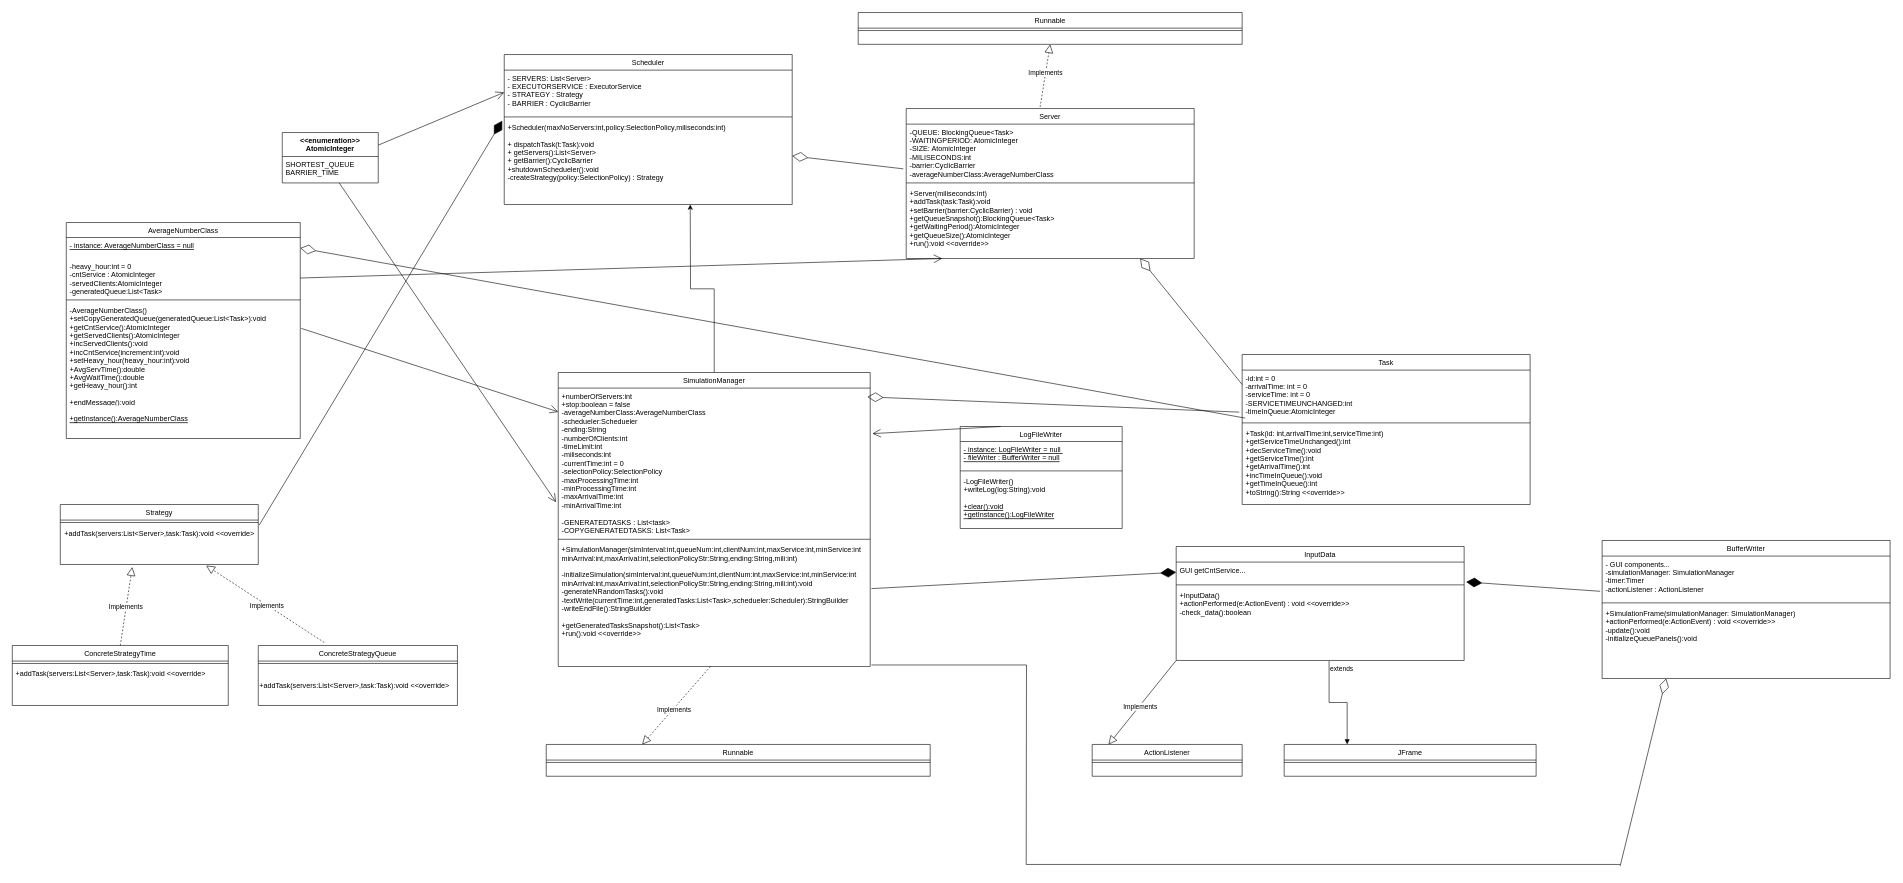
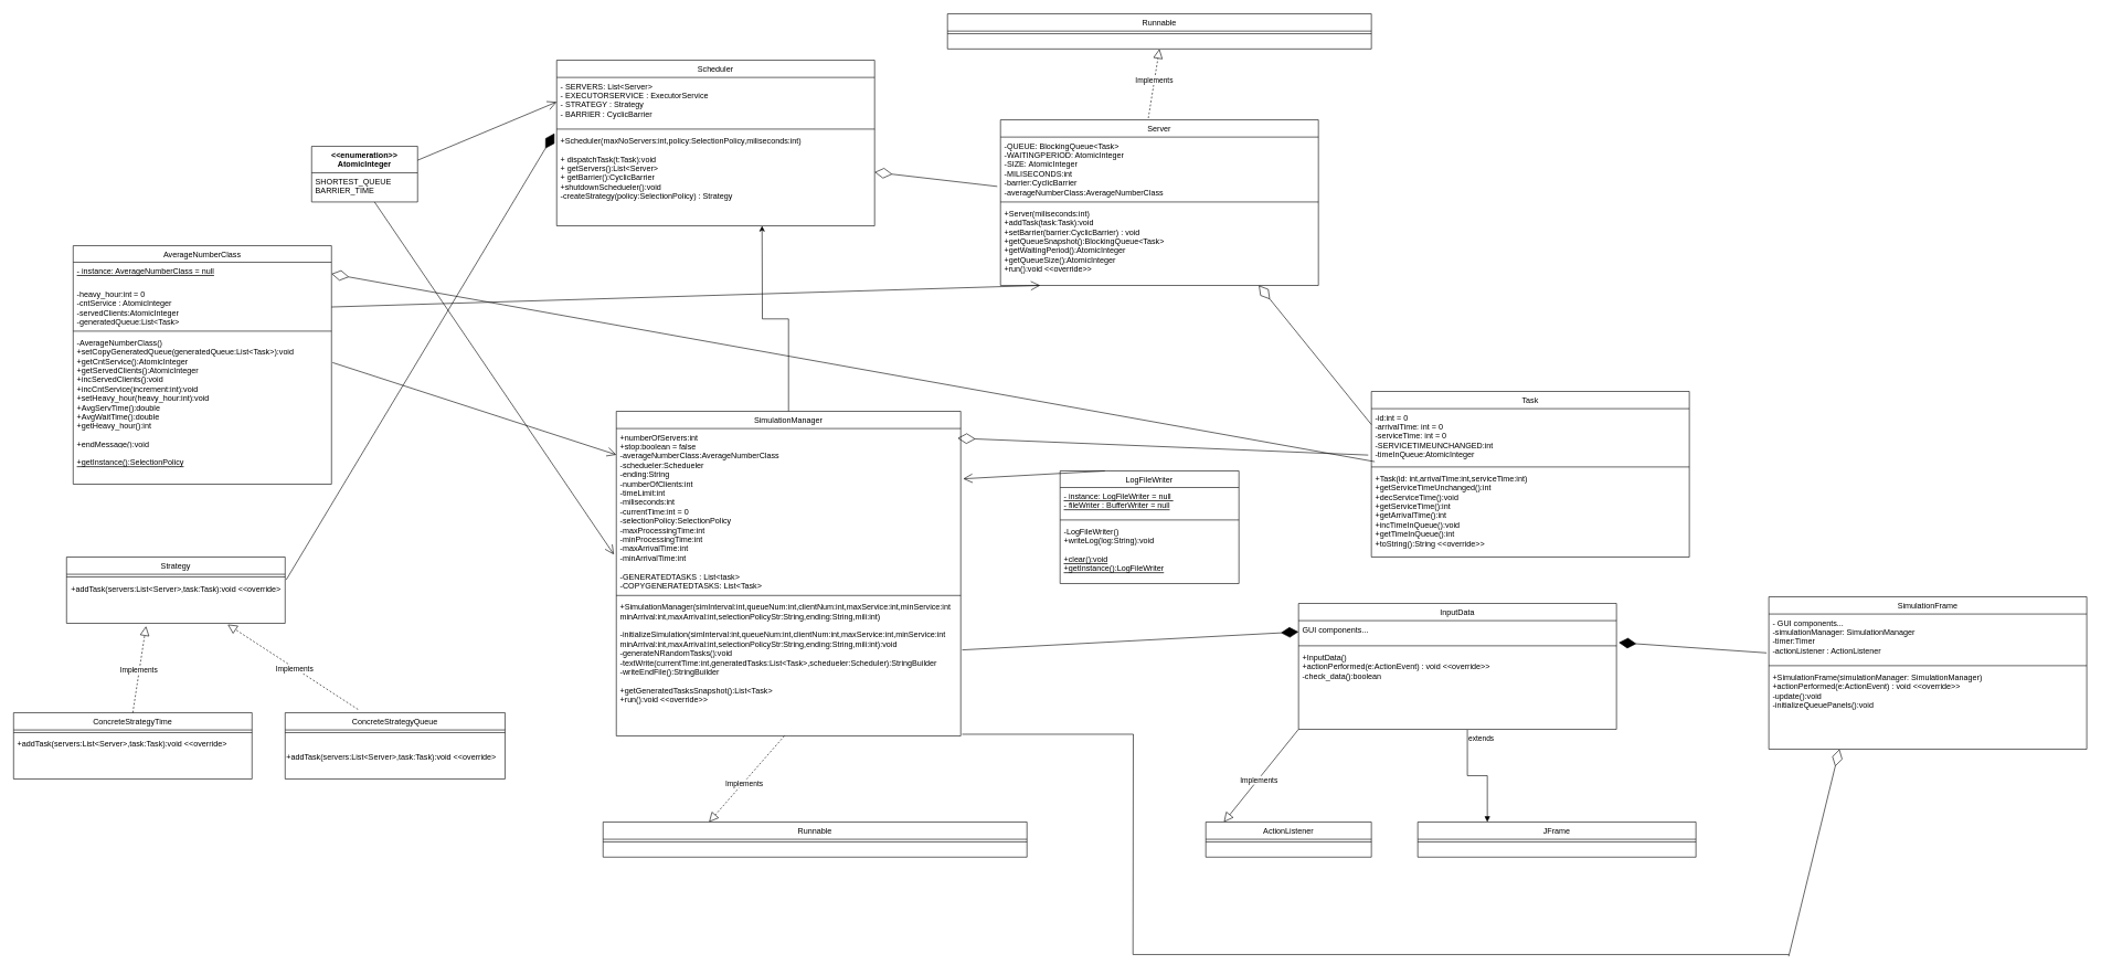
- <mxCell id="47" value="&#10;+getInstance():AverageNumberClass" style="text;align=left;verticalAlign=top;spacingLeft=4;spacingRight=4;overflow=hidden;rotatable=0;points=[[0,0.5],[1,0.5]];portConstraint=eastwest;fontStyle=4" vertex="1" parent="42"><mxGeometry y="300" width="390" height="60" as="geometry" /></mxCell>
+ <mxCell id="47" value="&#10;+getInstance():SelectionPolicy" style="text;align=left;verticalAlign=top;spacingLeft=4;spacingRight=4;overflow=hidden;rotatable=0;points=[[0,0.5],[1,0.5]];portConstraint=eastwest;fontStyle=4" vertex="1" parent="42"><mxGeometry y="300" width="390" height="60" as="geometry" /></mxCell>
- <mxCell id="65" value="BufferWriter" style="swimlane;fontStyle=0;align=center;verticalAlign=top;childLayout=stackLayout;horizontal=1;startSize=26;horizontalStack=0;resizeParent=1;resizeLast=0;collapsible=1;marginBottom=0;rounded=0;shadow=0;strokeWidth=1;" vertex="1" parent="1"><mxGeometry x="2670" y="900" width="480" height="230" as="geometry"><mxRectangle x="550" y="140" width="160" height="26" as="alternateBounds" /></mxGeometry></mxCell>
+ <mxCell id="65" value="SimulationFrame" style="swimlane;fontStyle=0;align=center;verticalAlign=top;childLayout=stackLayout;horizontal=1;startSize=26;horizontalStack=0;resizeParent=1;resizeLast=0;collapsible=1;marginBottom=0;rounded=0;shadow=0;strokeWidth=1;" vertex="1" parent="1"><mxGeometry x="2670" y="900" width="480" height="230" as="geometry"><mxRectangle x="550" y="140" width="160" height="26" as="alternateBounds" /></mxGeometry></mxCell>
- <mxCell id="55" value="GUI getCntService..." style="text;align=left;verticalAlign=top;spacingLeft=4;spacingRight=4;overflow=hidden;rotatable=0;points=[[0,0.5],[1,0.5]];portConstraint=eastwest;rounded=0;shadow=0;html=0;" vertex="1" parent="54"><mxGeometry y="26" width="480" height="34" as="geometry" /></mxCell>
+ <mxCell id="55" value="GUI components..." style="text;align=left;verticalAlign=top;spacingLeft=4;spacingRight=4;overflow=hidden;rotatable=0;points=[[0,0.5],[1,0.5]];portConstraint=eastwest;rounded=0;shadow=0;html=0;" vertex="1" parent="54"><mxGeometry y="26" width="480" height="34" as="geometry" /></mxCell>
